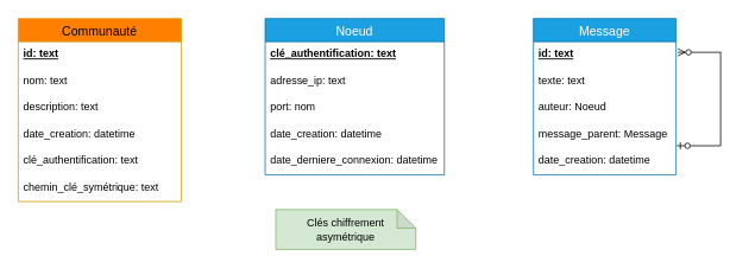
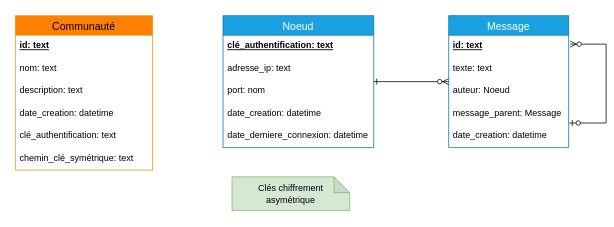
+ <mxCell id="15" style="edgeStyle=orthogonalEdgeStyle;rounded=0;orthogonalLoop=1;jettySize=auto;html=1;endArrow=ERone;endFill=0;startArrow=ERzeroToMany;startFill=1;" parent="1" source="8" target="2" edge="1"><mxGeometry relative="1" as="geometry" /></mxCell>
